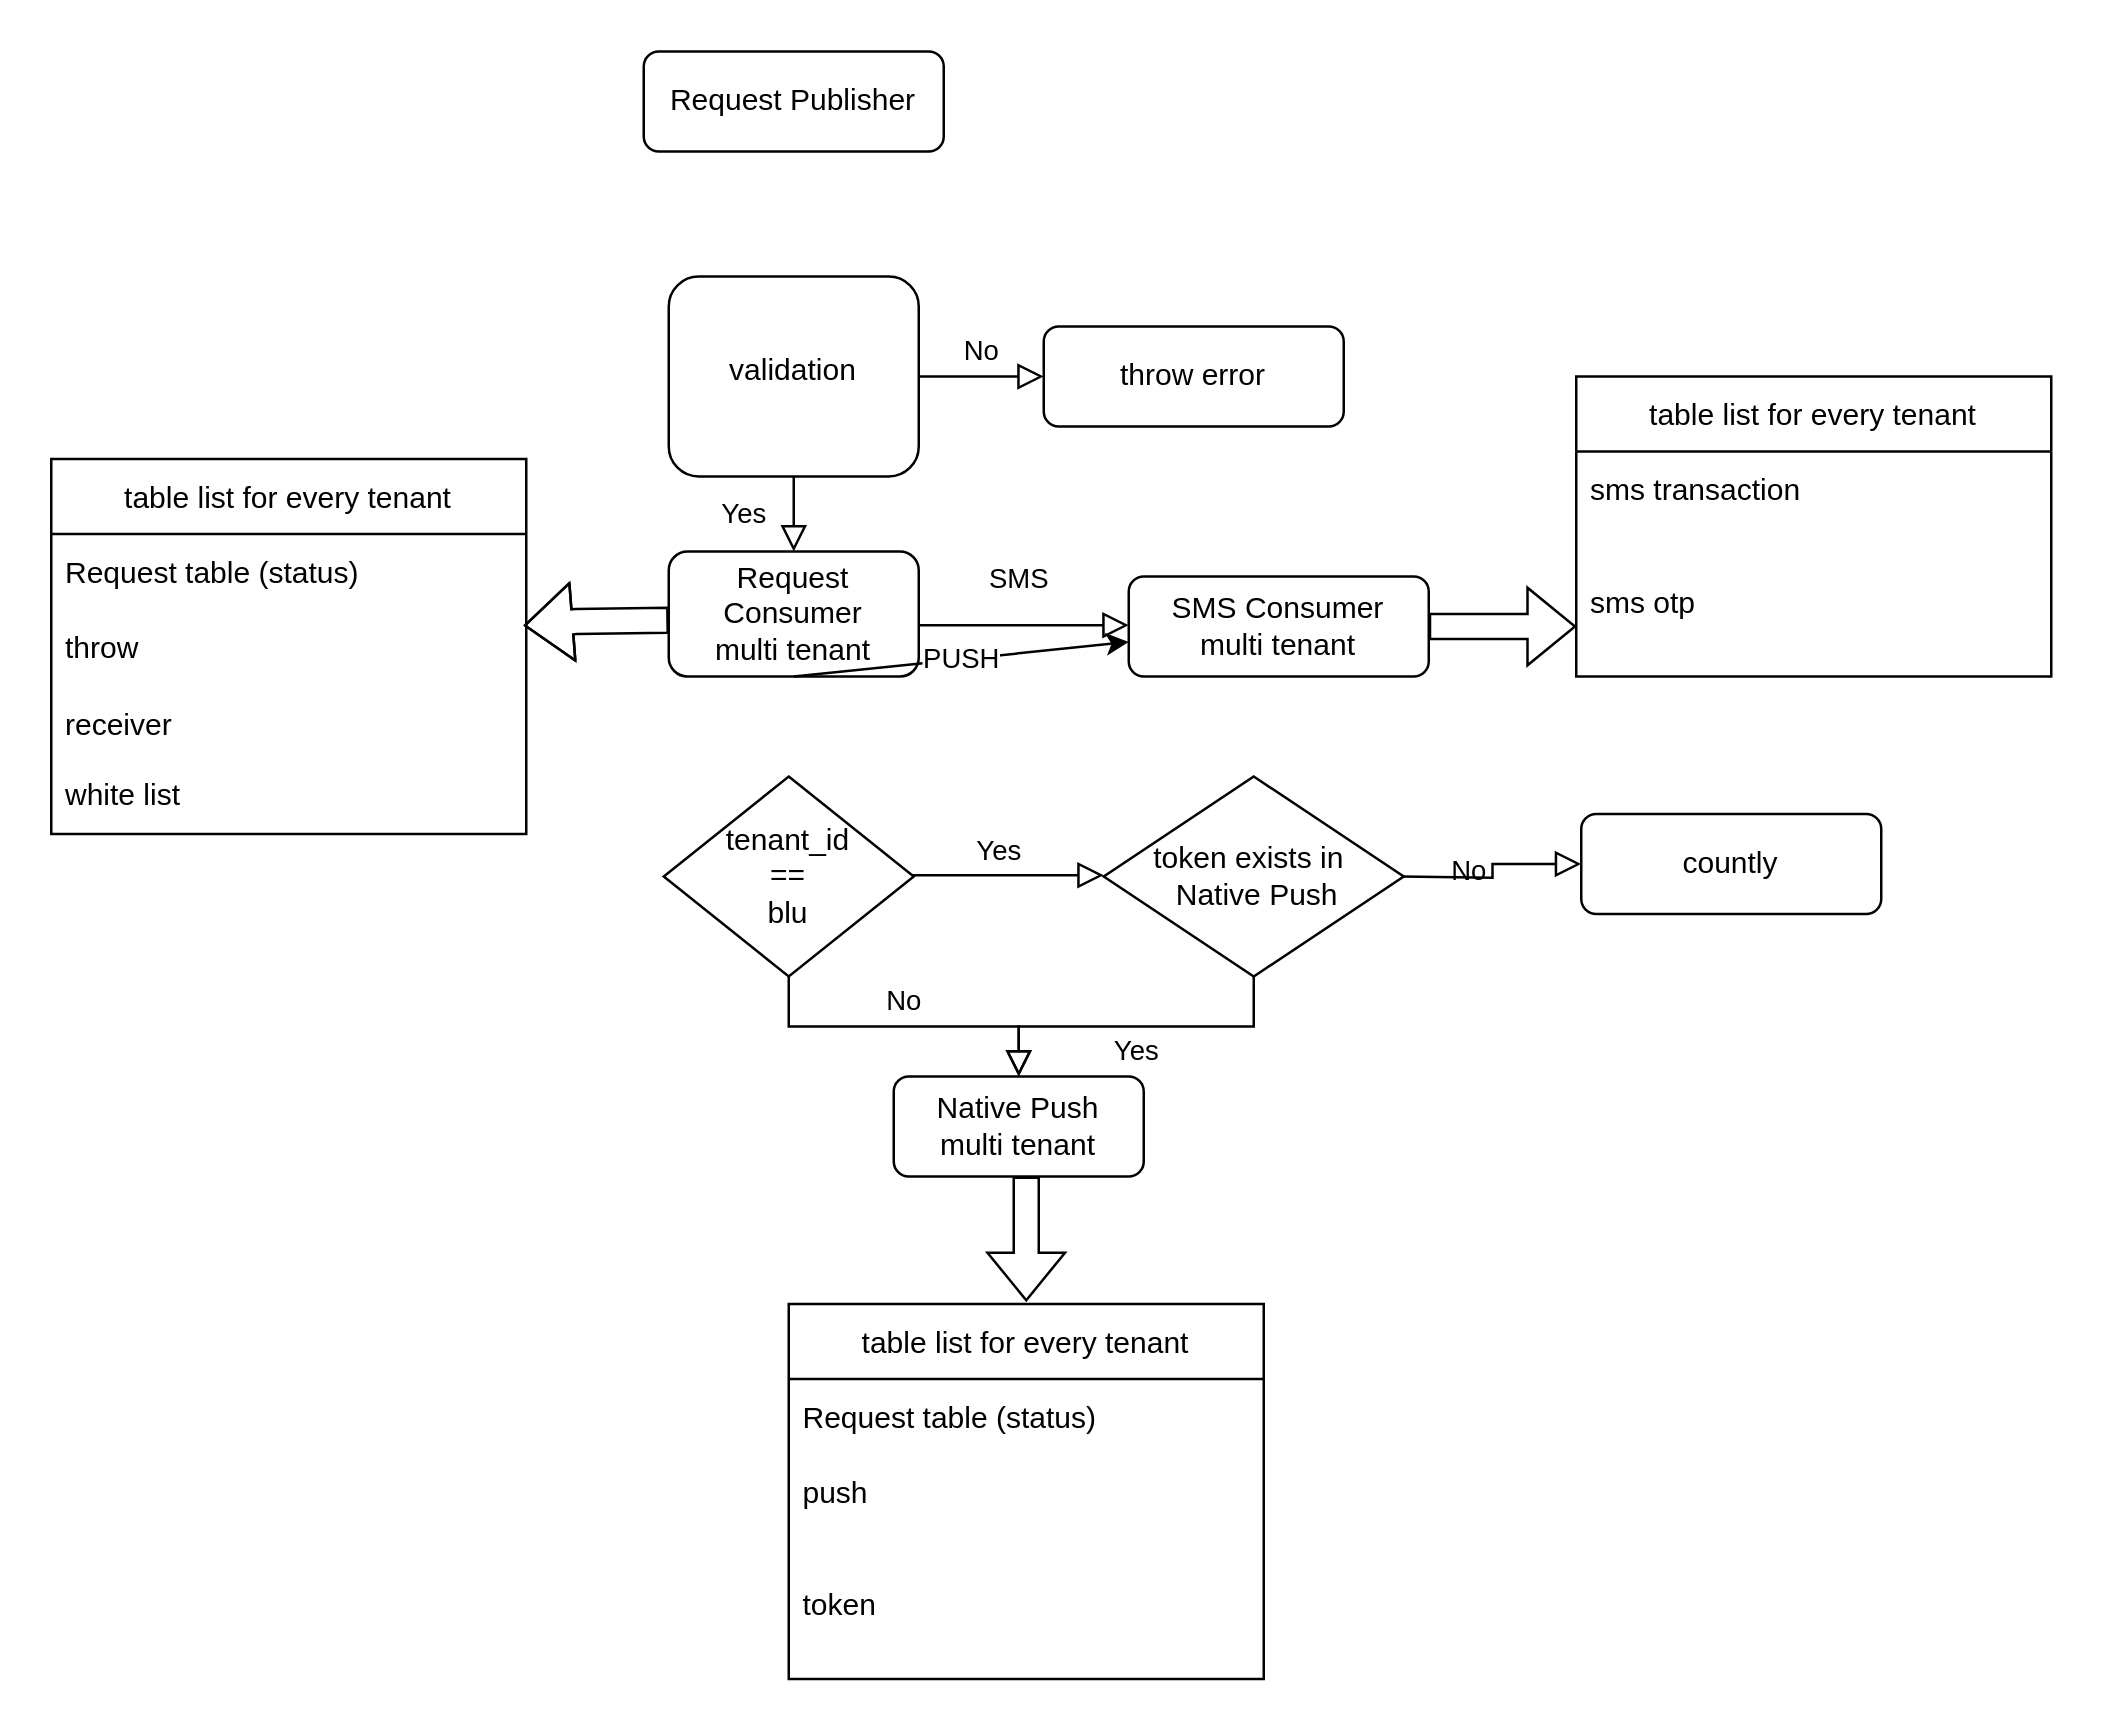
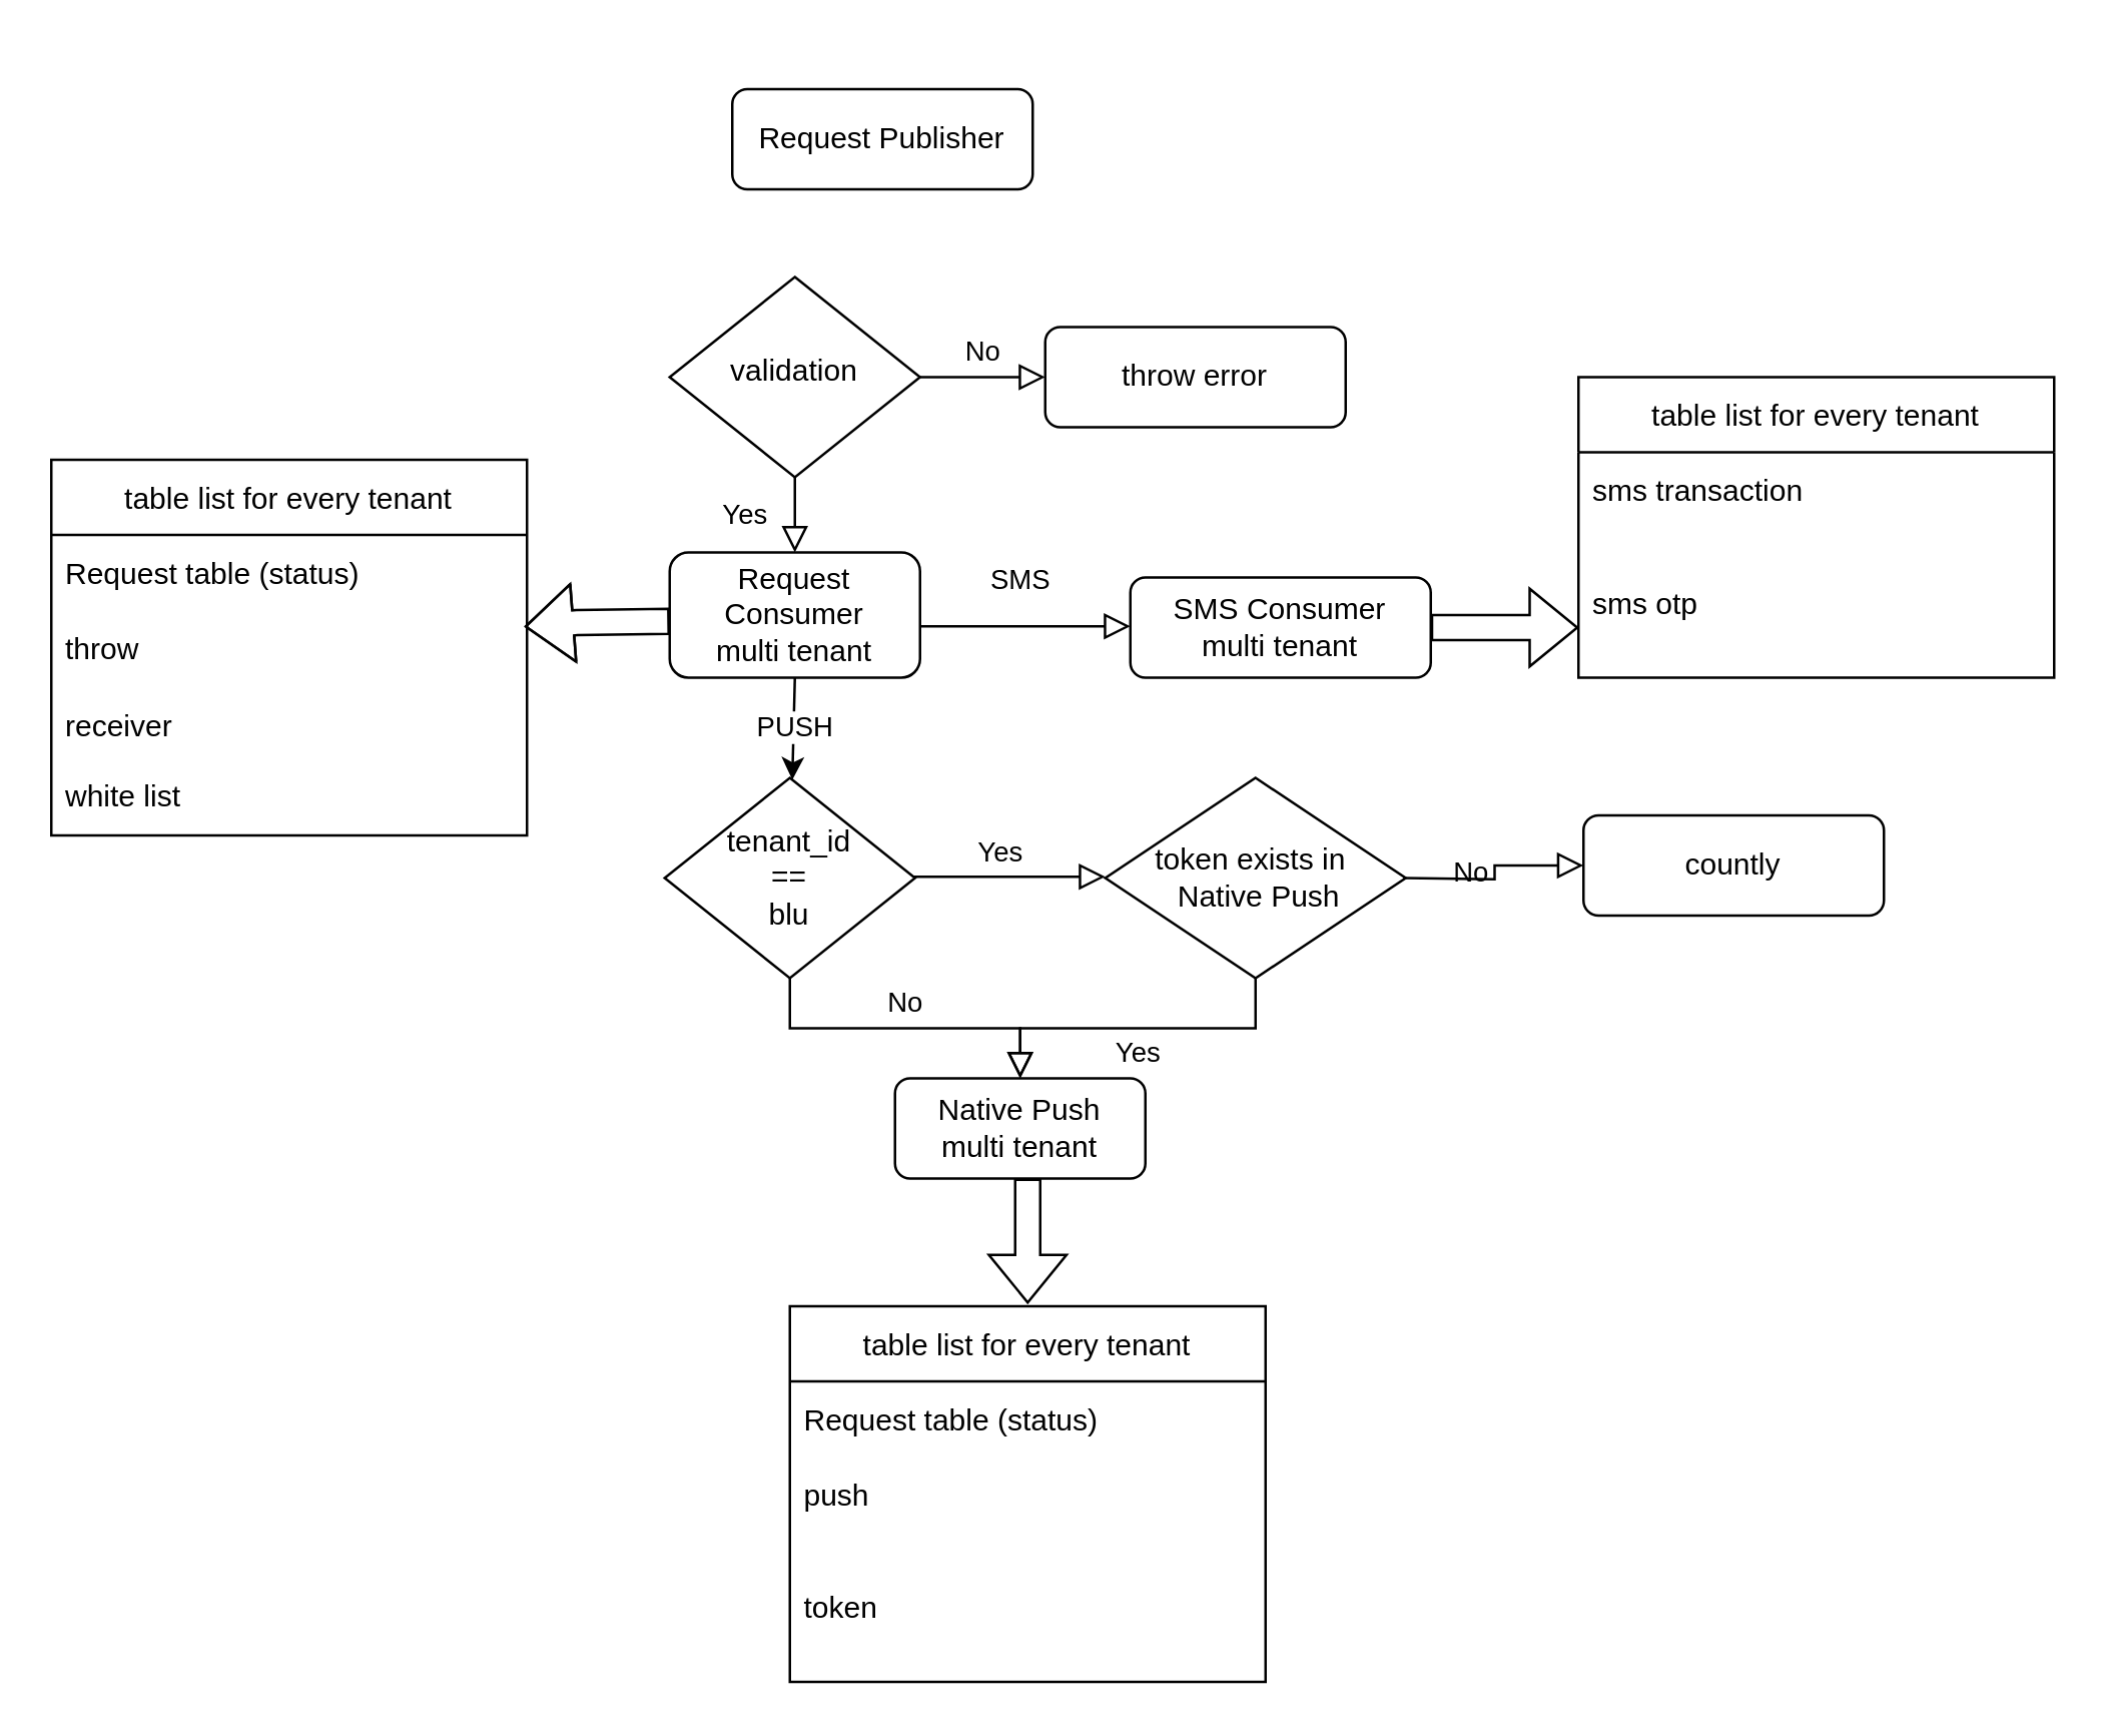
- <mxCell id="2" value="Request Publisher" style="rounded=1;whiteSpace=wrap;html=1;fontSize=12;glass=0;strokeWidth=1;shadow=0;" parent="1" vertex="1"><mxGeometry x="257" y="20" width="120" height="40" as="geometry" /></mxCell>
+ <mxCell id="2" value="Request Publisher" style="rounded=1;whiteSpace=wrap;html=1;fontSize=12;glass=0;strokeWidth=1;shadow=0;" parent="1" vertex="1"><mxGeometry x="292" y="35" width="120" height="40" as="geometry" /></mxCell>
- <mxCell id="5" value="validation" style="whiteSpace=wrap;html=1;shadow=0;fontFamily=Helvetica;fontSize=12;align=center;strokeWidth=1;spacing=6;spacingTop=-4;rounded=1;" parent="1" vertex="1"><mxGeometry x="267" y="110" width="100" height="80" as="geometry" /></mxCell>
+ <mxCell id="5" value="validation" style="rhombus;whiteSpace=wrap;html=1;shadow=0;fontFamily=Helvetica;fontSize=12;align=center;strokeWidth=1;spacing=6;spacingTop=-4;" parent="1" vertex="1"><mxGeometry x="267" y="110" width="100" height="80" as="geometry" /></mxCell>
- <mxCell id="10" value="PUSH" style="endArrow=classic;html=1;rounded=0;exitX=0.5;exitY=1;exitDx=0;exitDy=0;" edge="1" parent="1" source="9" target="8"><mxGeometry width="50" height="50" relative="1" as="geometry"><mxPoint x="292" y="340" as="sourcePoint" /><mxPoint x="317" y="310" as="targetPoint" /></mxGeometry></mxCell>
+ <mxCell id="10" value="PUSH" style="endArrow=classic;html=1;rounded=0;exitX=0.5;exitY=1;exitDx=0;exitDy=0;" edge="1" parent="1" source="9" target="11"><mxGeometry width="50" height="50" relative="1" as="geometry"><mxPoint x="292" y="340" as="sourcePoint" /><mxPoint x="317" y="310" as="targetPoint" /></mxGeometry></mxCell>
